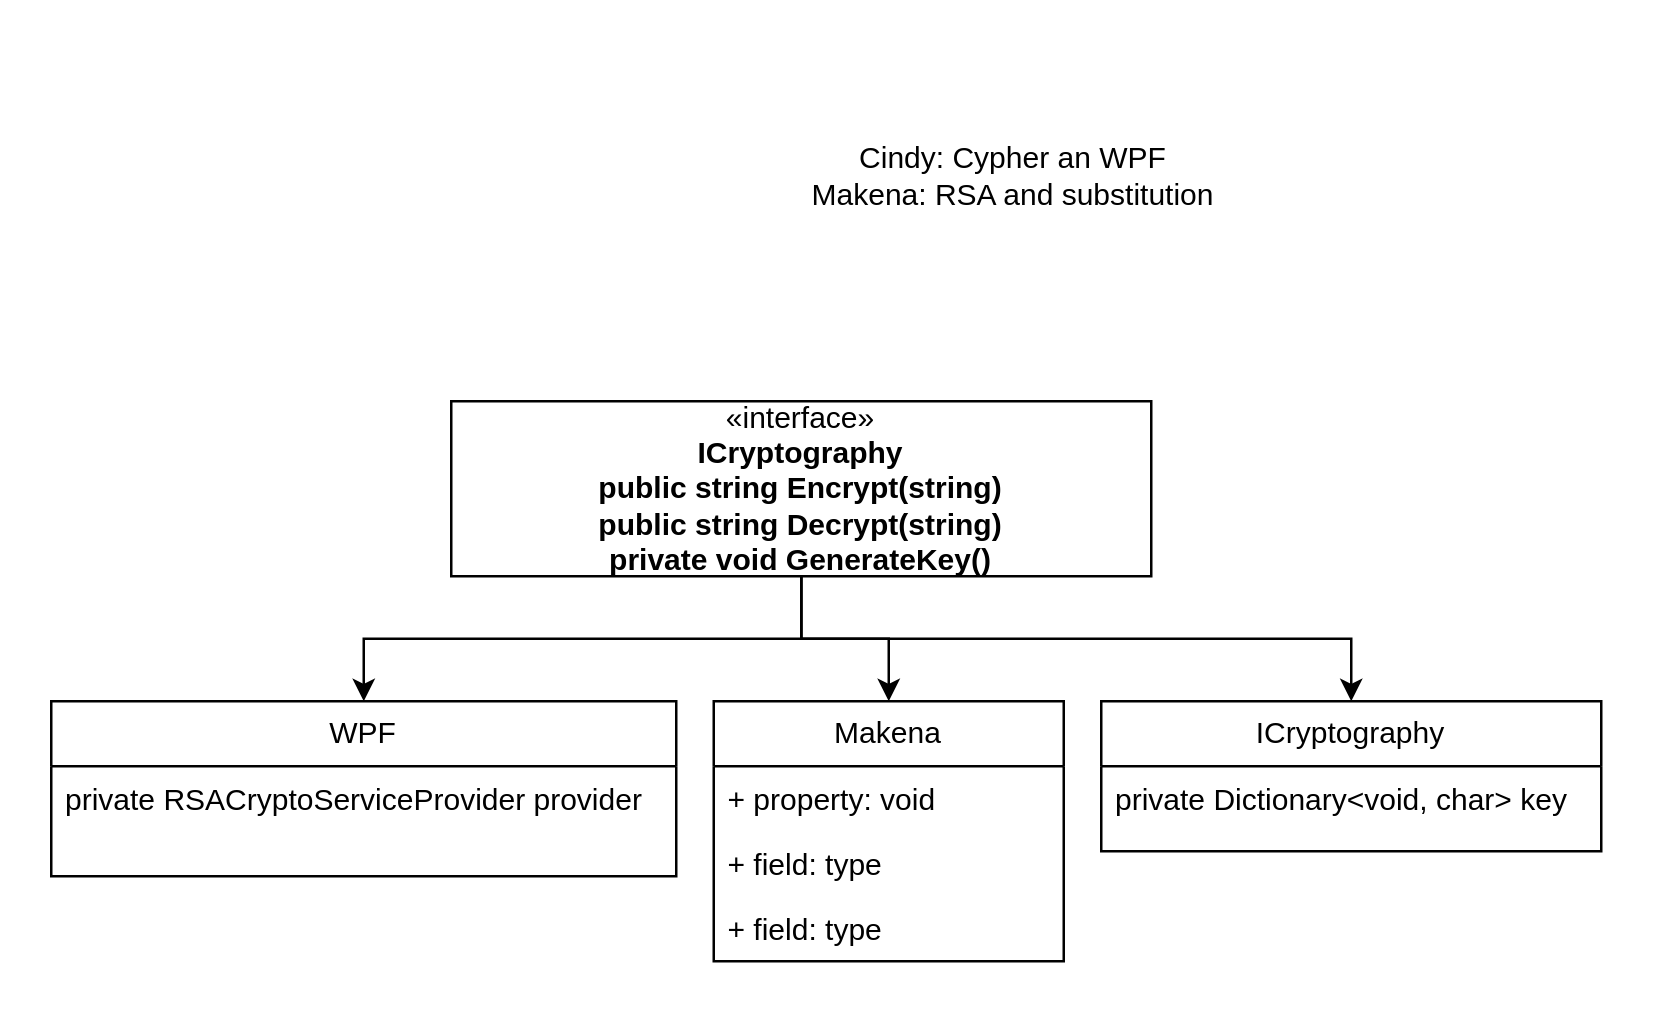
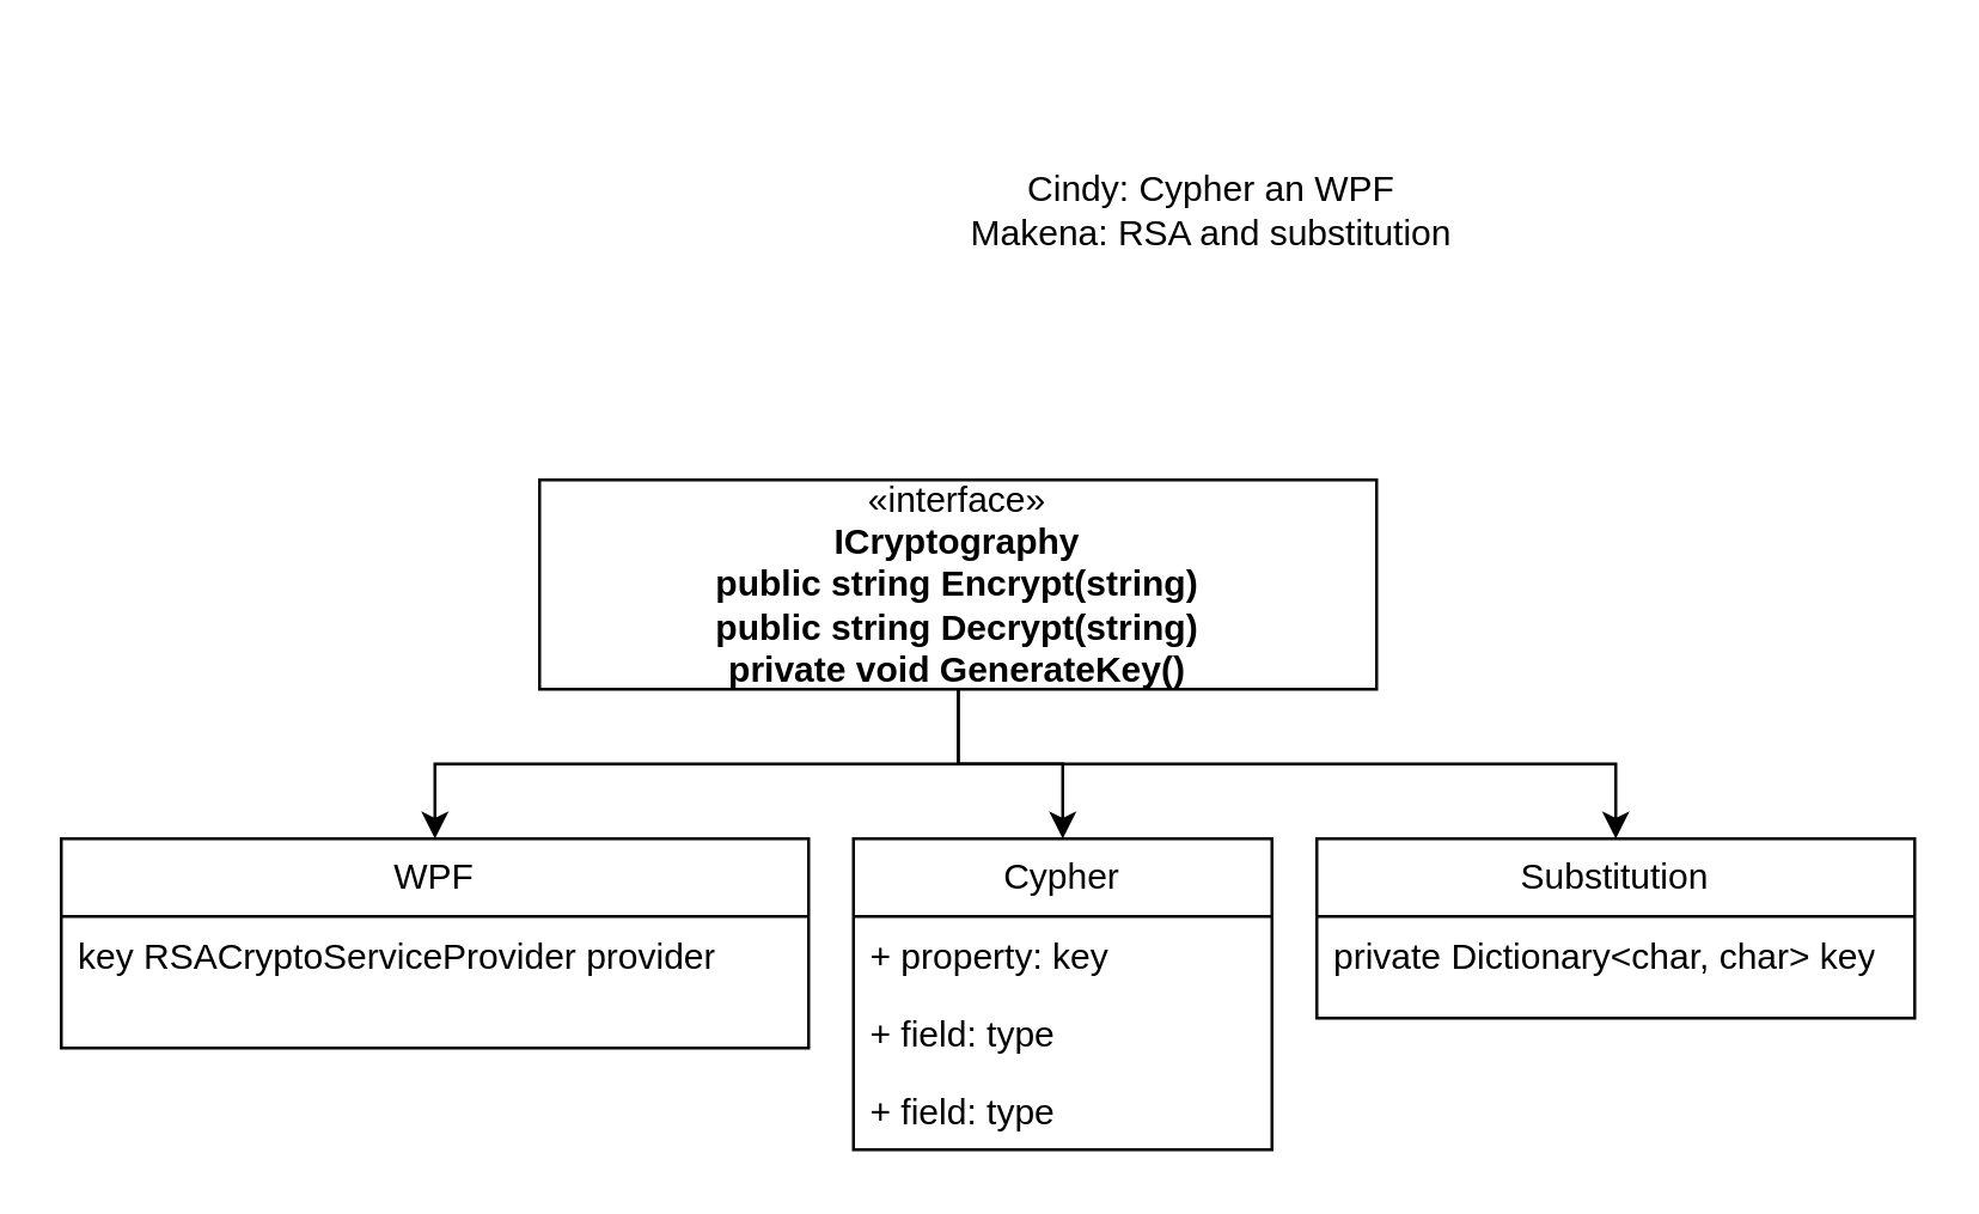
- <mxCell id="9" value="Makena" style="swimlane;fontStyle=0;childLayout=stackLayout;horizontal=1;startSize=26;fillColor=none;horizontalStack=0;resizeParent=1;resizeParentMax=0;resizeLast=0;collapsible=1;marginBottom=0;whiteSpace=wrap;html=1;" parent="1" vertex="1"><mxGeometry x="285" y="280" width="140" height="104" as="geometry" /></mxCell>
+ <mxCell id="9" value="Cypher" style="swimlane;fontStyle=0;childLayout=stackLayout;horizontal=1;startSize=26;fillColor=none;horizontalStack=0;resizeParent=1;resizeParentMax=0;resizeLast=0;collapsible=1;marginBottom=0;whiteSpace=wrap;html=1;" parent="1" vertex="1"><mxGeometry x="285" y="280" width="140" height="104" as="geometry" /></mxCell>
- <mxCell id="13" value="ICryptography" style="swimlane;fontStyle=0;childLayout=stackLayout;horizontal=1;startSize=26;fillColor=none;horizontalStack=0;resizeParent=1;resizeParentMax=0;resizeLast=0;collapsible=1;marginBottom=0;whiteSpace=wrap;html=1;" parent="1" vertex="1"><mxGeometry x="440" y="280" width="200" height="60" as="geometry" /></mxCell>
+ <mxCell id="13" value="Substitution" style="swimlane;fontStyle=0;childLayout=stackLayout;horizontal=1;startSize=26;fillColor=none;horizontalStack=0;resizeParent=1;resizeParentMax=0;resizeLast=0;collapsible=1;marginBottom=0;whiteSpace=wrap;html=1;" parent="1" vertex="1"><mxGeometry x="440" y="280" width="200" height="60" as="geometry" /></mxCell>
- <mxCell id="10" value="+ property: void" style="text;strokeColor=none;fillColor=none;align=left;verticalAlign=top;spacingLeft=4;spacingRight=4;overflow=hidden;rotatable=0;points=[[0,0.5],[1,0.5]];portConstraint=eastwest;whiteSpace=wrap;html=1;" parent="9" vertex="1"><mxGeometry y="26" width="140" height="26" as="geometry" /></mxCell>
+ <mxCell id="10" value="+ property: key" style="text;strokeColor=none;fillColor=none;align=left;verticalAlign=top;spacingLeft=4;spacingRight=4;overflow=hidden;rotatable=0;points=[[0,0.5],[1,0.5]];portConstraint=eastwest;whiteSpace=wrap;html=1;" parent="9" vertex="1"><mxGeometry y="26" width="140" height="26" as="geometry" /></mxCell>
- <mxCell id="8" value="private RSACryptoServiceProvider provider" style="text;strokeColor=none;fillColor=none;align=left;verticalAlign=top;spacingLeft=4;spacingRight=4;overflow=hidden;rotatable=0;points=[[0,0.5],[1,0.5]];portConstraint=eastwest;whiteSpace=wrap;html=1;" parent="7" vertex="1"><mxGeometry y="26" width="250" height="44" as="geometry" /></mxCell>
+ <mxCell id="8" value="key RSACryptoServiceProvider provider" style="text;strokeColor=none;fillColor=none;align=left;verticalAlign=top;spacingLeft=4;spacingRight=4;overflow=hidden;rotatable=0;points=[[0,0.5],[1,0.5]];portConstraint=eastwest;whiteSpace=wrap;html=1;" parent="7" vertex="1"><mxGeometry y="26" width="250" height="44" as="geometry" /></mxCell>
- <mxCell id="14" value="private Dictionary&amp;lt;void, char&amp;gt; key" style="text;strokeColor=none;fillColor=none;align=left;verticalAlign=top;spacingLeft=4;spacingRight=4;overflow=hidden;rotatable=0;points=[[0,0.5],[1,0.5]];portConstraint=eastwest;whiteSpace=wrap;html=1;" parent="13" vertex="1"><mxGeometry y="26" width="200" height="34" as="geometry" /></mxCell>
+ <mxCell id="14" value="private Dictionary&amp;lt;char, char&amp;gt; key" style="text;strokeColor=none;fillColor=none;align=left;verticalAlign=top;spacingLeft=4;spacingRight=4;overflow=hidden;rotatable=0;points=[[0,0.5],[1,0.5]];portConstraint=eastwest;whiteSpace=wrap;html=1;" parent="13" vertex="1"><mxGeometry y="26" width="200" height="34" as="geometry" /></mxCell>
